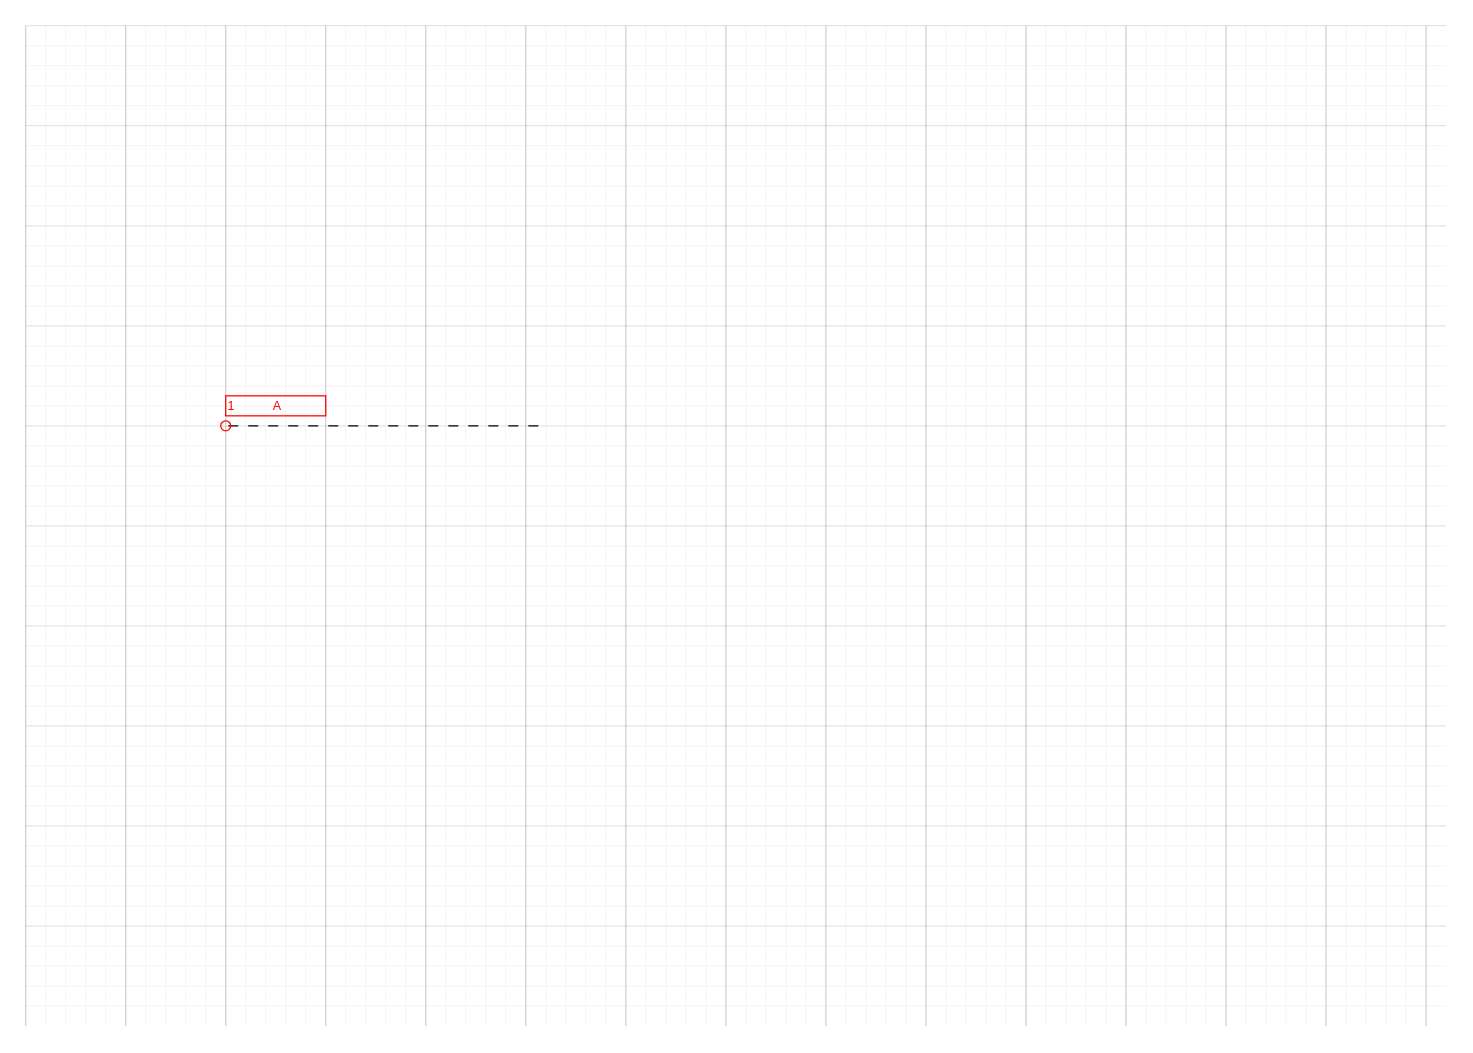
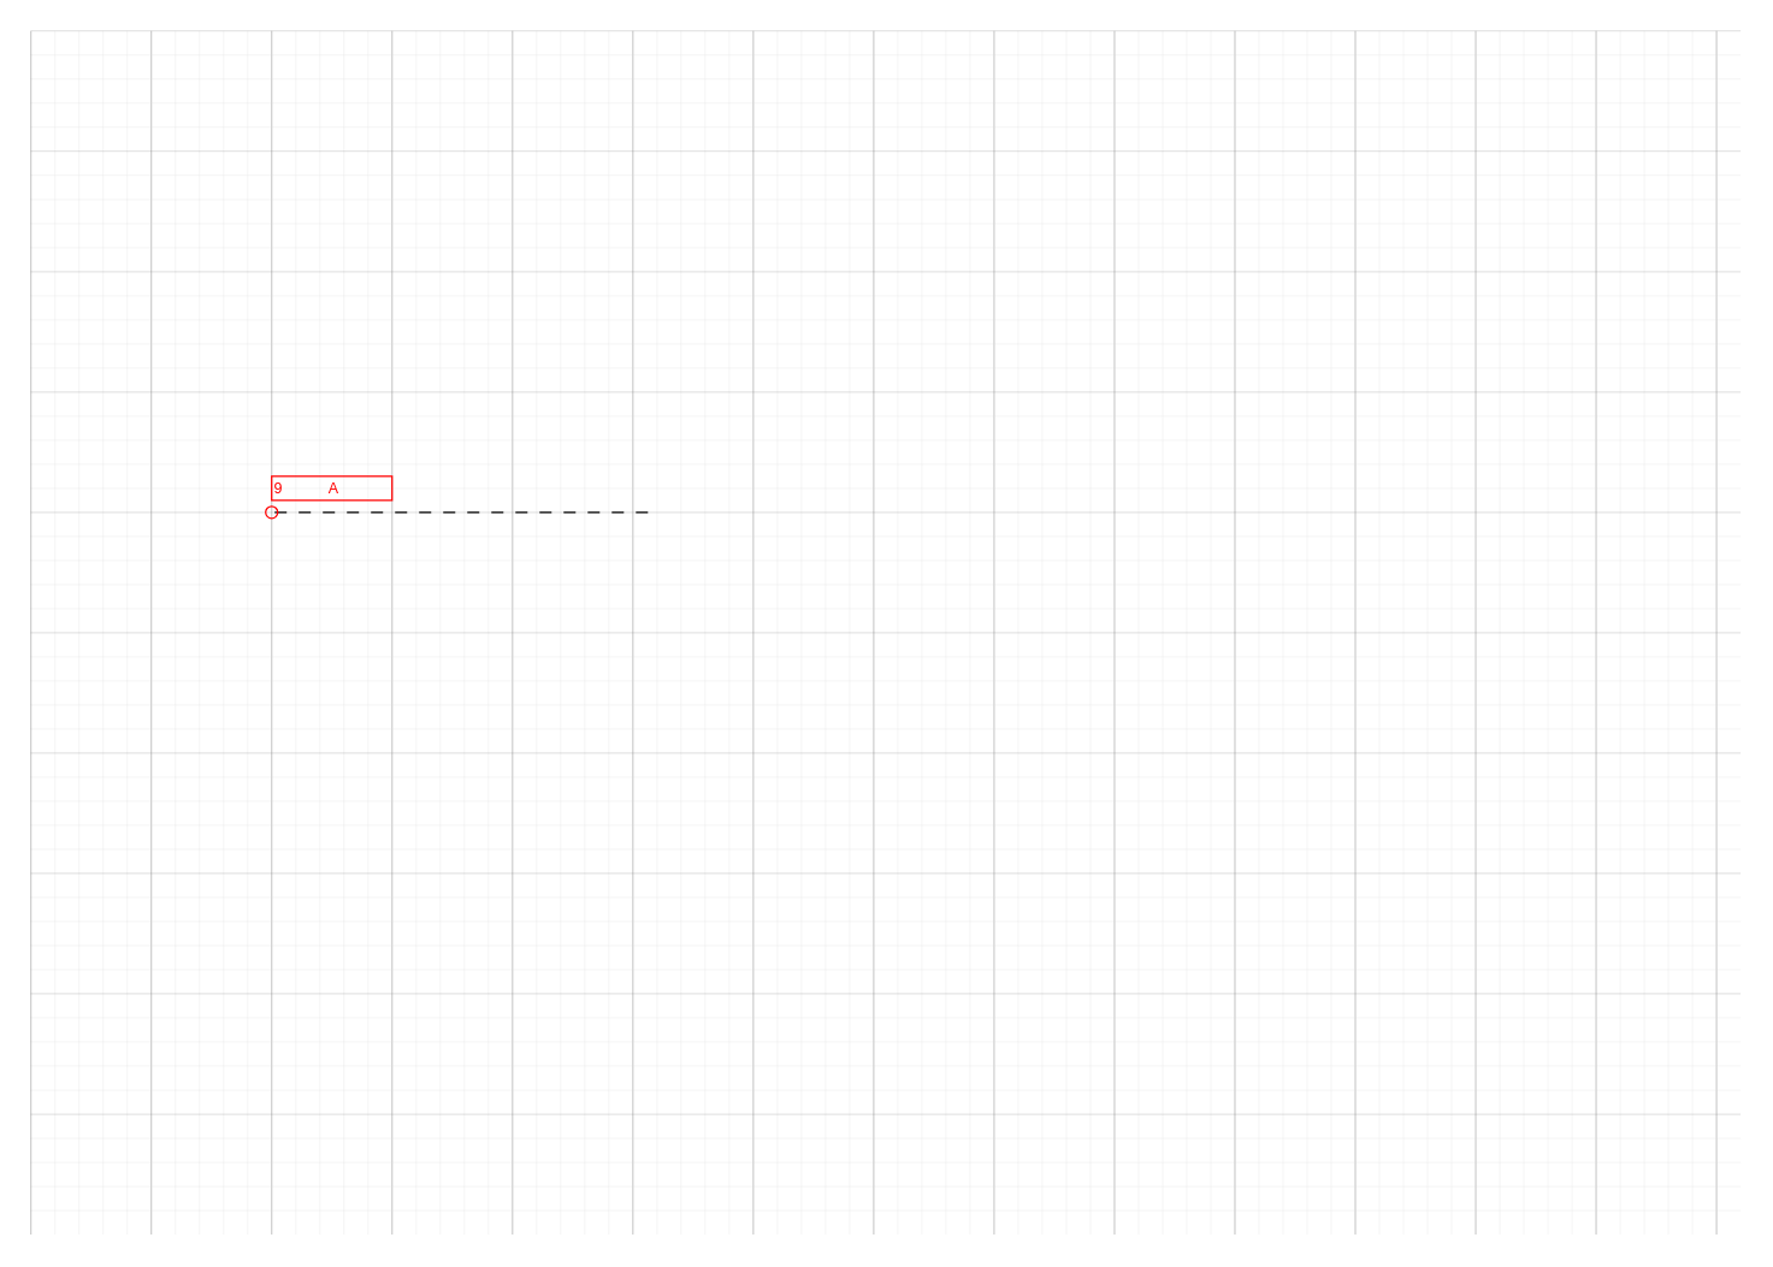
- <mxCell id="125" value="1&amp;nbsp; &amp;nbsp; &amp;nbsp; &amp;nbsp; &amp;nbsp; &amp;nbsp;A" style="rounded=0;whiteSpace=wrap;html=1;fillColor=none;strokeColor=#FF0000;fontColor=#FF0000;fontSize=10;align=left;" vertex="1" parent="124"><mxGeometry x="180" y="316" width="80" height="16" as="geometry" /></mxCell>
+ <mxCell id="125" value="9&amp;nbsp; &amp;nbsp; &amp;nbsp; &amp;nbsp; &amp;nbsp; &amp;nbsp;A" style="rounded=0;whiteSpace=wrap;html=1;fillColor=none;strokeColor=#FF0000;fontColor=#FF0000;fontSize=10;align=left;" vertex="1" parent="124"><mxGeometry x="180" y="316" width="80" height="16" as="geometry" /></mxCell>
